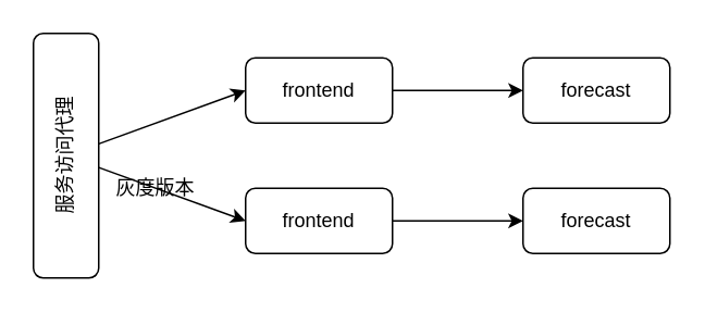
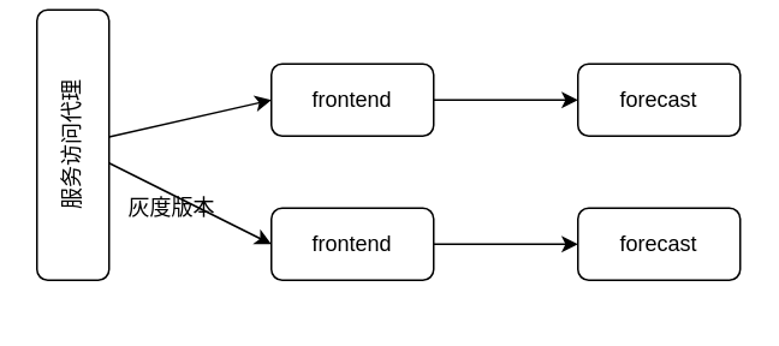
- <mxCell id="4" value="服务访问代理" style="rounded=1;whiteSpace=wrap;html=1;horizontal=0;" vertex="1" parent="1"><mxGeometry x="20" y="20" width="40" height="150" as="geometry" /></mxCell>
+ <mxCell id="4" value="服务访问代理" style="rounded=1;whiteSpace=wrap;html=1;horizontal=0;" vertex="1" parent="1"><mxGeometry x="20" y="5" width="40" height="150" as="geometry" /></mxCell>
